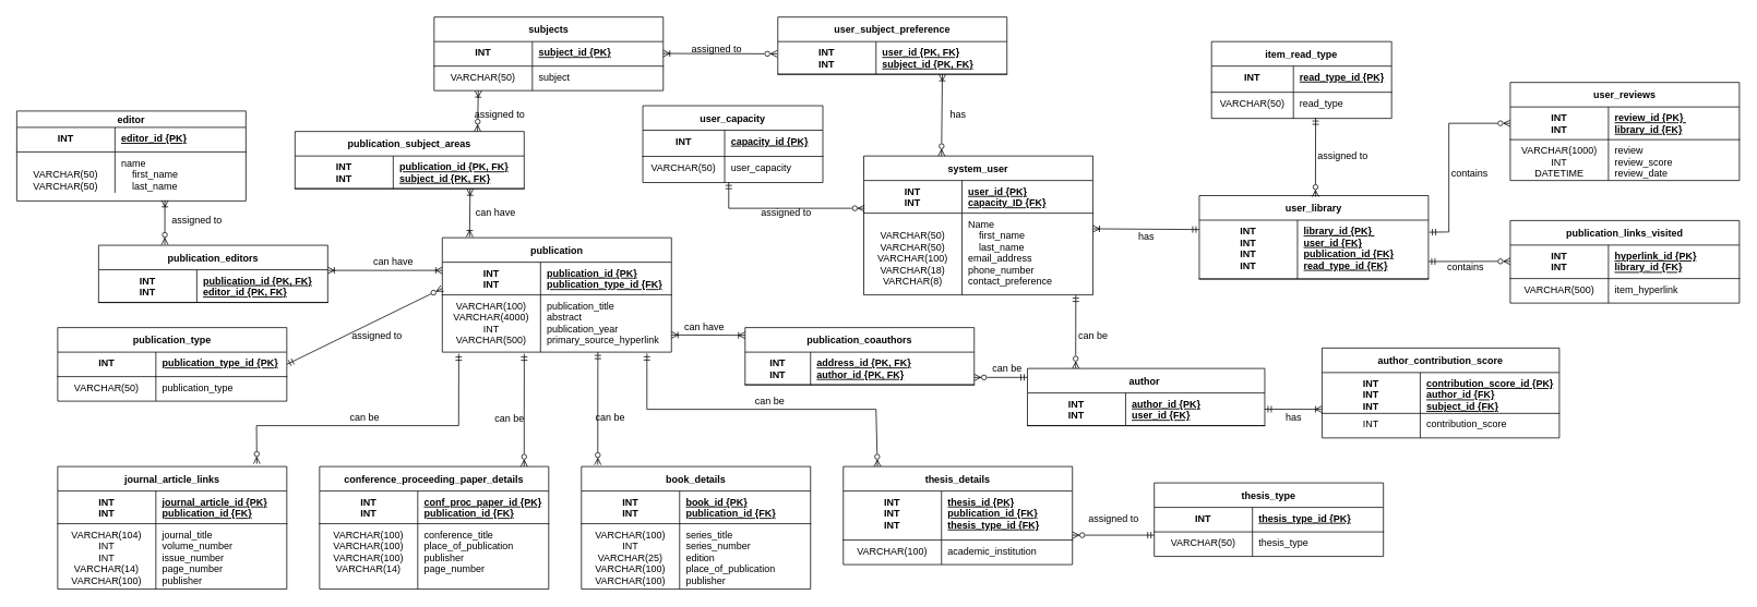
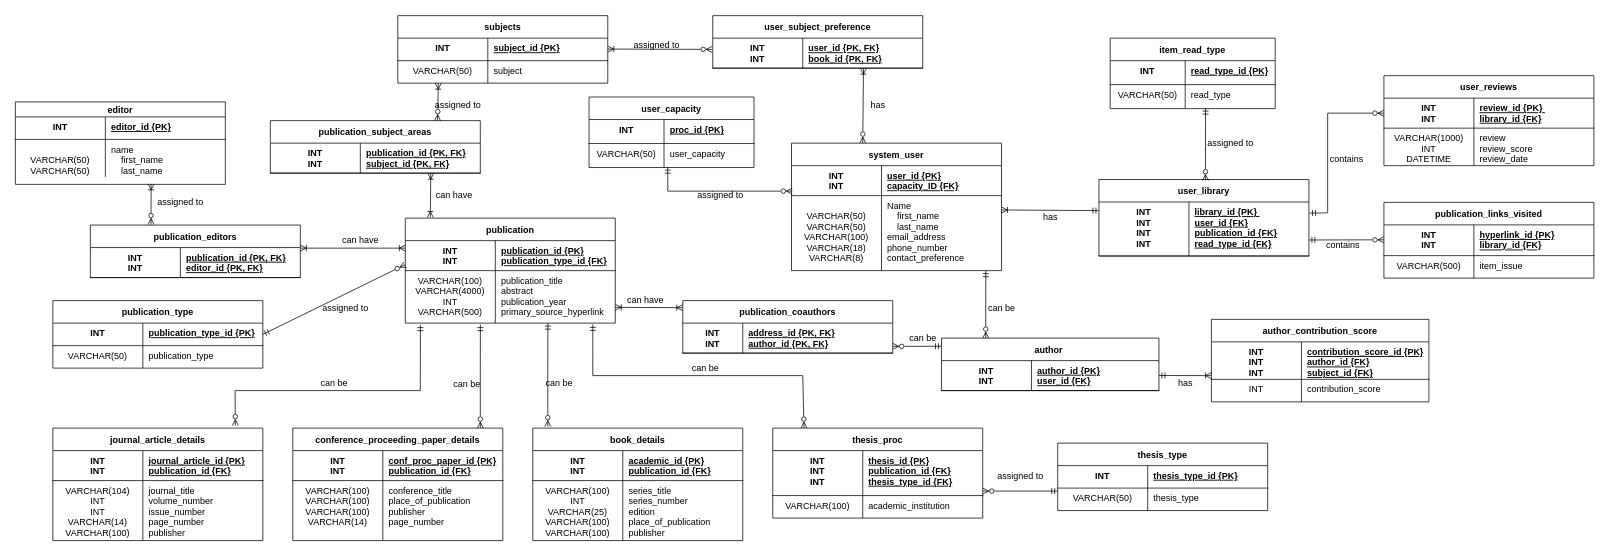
- <mxCell id="84" value="user_id {PK, FK}&#10;subject_id {PK, FK}&#10; " style="shape=partialRectangle;connectable=0;fillColor=none;top=0;left=0;bottom=0;right=0;align=left;spacingLeft=6;fontStyle=5;overflow=hidden;verticalAlign=top;" parent="82" vertex="1"><mxGeometry x="120" width="160" height="40" as="geometry"><mxRectangle width="160" height="40" as="alternateBounds" /></mxGeometry></mxCell>
+ <mxCell id="84" value="user_id {PK, FK}&#10;book_id {PK, FK}&#10; " style="shape=partialRectangle;connectable=0;fillColor=none;top=0;left=0;bottom=0;right=0;align=left;spacingLeft=6;fontStyle=5;overflow=hidden;verticalAlign=top;" parent="82" vertex="1"><mxGeometry x="120" width="160" height="40" as="geometry"><mxRectangle width="160" height="40" as="alternateBounds" /></mxGeometry></mxCell>
- <mxCell id="99" value="capacity_id {PK}" style="shape=partialRectangle;connectable=0;fillColor=none;top=0;left=0;bottom=0;right=0;align=left;spacingLeft=6;fontStyle=5;overflow=hidden;verticalAlign=top;" parent="97" vertex="1"><mxGeometry x="100" width="120" height="32" as="geometry"><mxRectangle width="120" height="32" as="alternateBounds" /></mxGeometry></mxCell>
+ <mxCell id="99" value="proc_id {PK}" style="shape=partialRectangle;connectable=0;fillColor=none;top=0;left=0;bottom=0;right=0;align=left;spacingLeft=6;fontStyle=5;overflow=hidden;verticalAlign=top;" parent="97" vertex="1"><mxGeometry x="100" width="120" height="32" as="geometry"><mxRectangle width="120" height="32" as="alternateBounds" /></mxGeometry></mxCell>
- <mxCell id="120" value="item_hyperlink" style="shape=partialRectangle;connectable=0;fillColor=none;top=0;left=0;bottom=0;right=0;align=left;spacingLeft=6;overflow=hidden;verticalAlign=top;" parent="118" vertex="1"><mxGeometry x="120" width="160" height="30" as="geometry"><mxRectangle width="160" height="30" as="alternateBounds" /></mxGeometry></mxCell>
+ <mxCell id="120" value="item_issue" style="shape=partialRectangle;connectable=0;fillColor=none;top=0;left=0;bottom=0;right=0;align=left;spacingLeft=6;overflow=hidden;verticalAlign=top;" parent="118" vertex="1"><mxGeometry x="120" width="160" height="30" as="geometry"><mxRectangle width="160" height="30" as="alternateBounds" /></mxGeometry></mxCell>
- <mxCell id="9" value="journal_article_links" style="shape=table;startSize=30;container=1;collapsible=1;childLayout=tableLayout;fixedRows=1;rowLines=0;fontStyle=1;align=center;resizeLast=1;" parent="1" vertex="1"><mxGeometry x="70" y="570" width="280" height="150" as="geometry" /></mxCell>
+ <mxCell id="9" value="journal_article_details" style="shape=table;startSize=30;container=1;collapsible=1;childLayout=tableLayout;fixedRows=1;rowLines=0;fontStyle=1;align=center;resizeLast=1;" parent="1" vertex="1"><mxGeometry x="70" y="570" width="280" height="150" as="geometry" /></mxCell>
- <mxCell id="55" value="thesis_details" style="shape=table;startSize=30;container=1;collapsible=1;childLayout=tableLayout;fixedRows=1;rowLines=0;fontStyle=1;align=center;resizeLast=1;" parent="1" vertex="1"><mxGeometry x="1030" y="570" width="280" height="120" as="geometry" /></mxCell>
+ <mxCell id="55" value="thesis_proc" style="shape=table;startSize=30;container=1;collapsible=1;childLayout=tableLayout;fixedRows=1;rowLines=0;fontStyle=1;align=center;resizeLast=1;" parent="1" vertex="1"><mxGeometry x="1030" y="570" width="280" height="120" as="geometry" /></mxCell>
- <mxCell id="44" value="book_id {PK}&#10;publication_id {FK}&#10;" style="shape=partialRectangle;connectable=0;fillColor=none;top=0;left=0;bottom=0;right=0;align=left;spacingLeft=6;fontStyle=5;overflow=hidden;verticalAlign=top;" parent="42" vertex="1"><mxGeometry x="120" width="160" height="40" as="geometry"><mxRectangle width="160" height="40" as="alternateBounds" /></mxGeometry></mxCell>
+ <mxCell id="44" value="academic_id {PK}&#10;publication_id {FK}&#10;" style="shape=partialRectangle;connectable=0;fillColor=none;top=0;left=0;bottom=0;right=0;align=left;spacingLeft=6;fontStyle=5;overflow=hidden;verticalAlign=top;" parent="42" vertex="1"><mxGeometry x="120" width="160" height="40" as="geometry"><mxRectangle width="160" height="40" as="alternateBounds" /></mxGeometry></mxCell>
